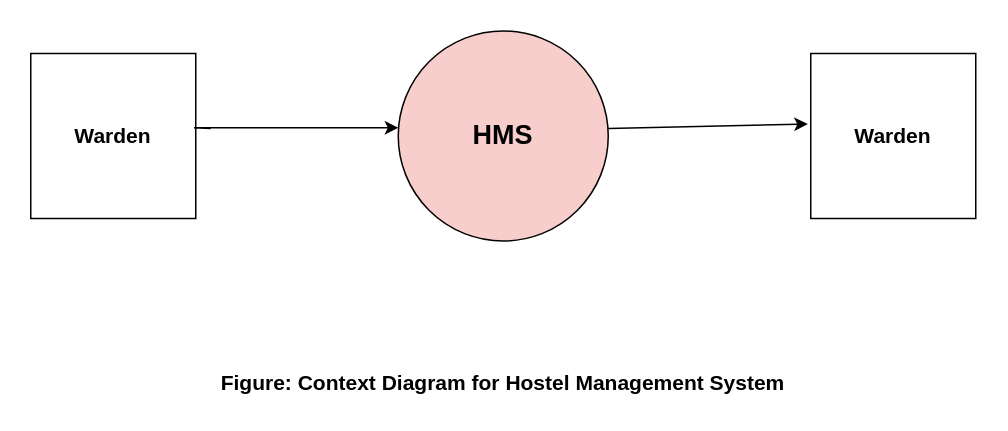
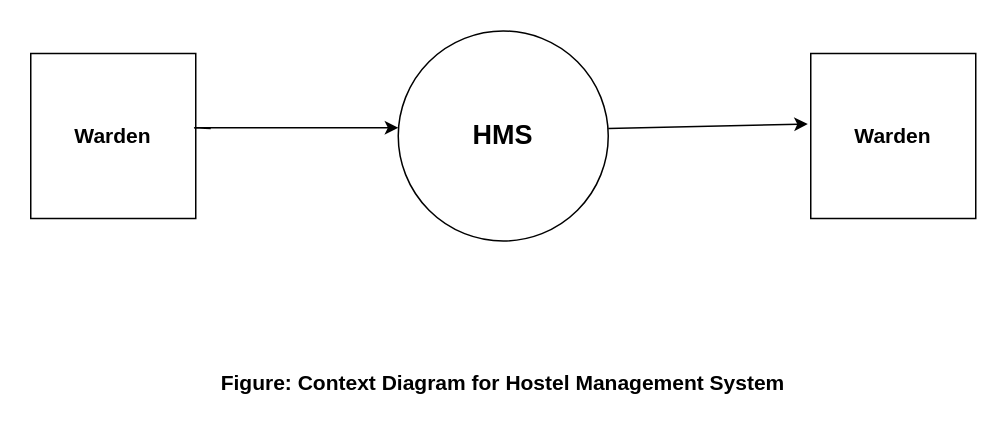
- <mxCell id="4" value="&lt;b&gt;&lt;font style=&quot;font-size: 18px&quot;&gt;HMS&lt;/font&gt;&lt;/b&gt;" style="ellipse;whiteSpace=wrap;html=1;aspect=fixed;fillColor=#f8cecc;" parent="1" vertex="1"><mxGeometry x="265" y="20" width="140" height="140" as="geometry" /></mxCell>
+ <mxCell id="4" value="&lt;b&gt;&lt;font style=&quot;font-size: 18px&quot;&gt;HMS&lt;/font&gt;&lt;/b&gt;" style="ellipse;whiteSpace=wrap;html=1;aspect=fixed;" parent="1" vertex="1"><mxGeometry x="265" y="20" width="140" height="140" as="geometry" /></mxCell>
